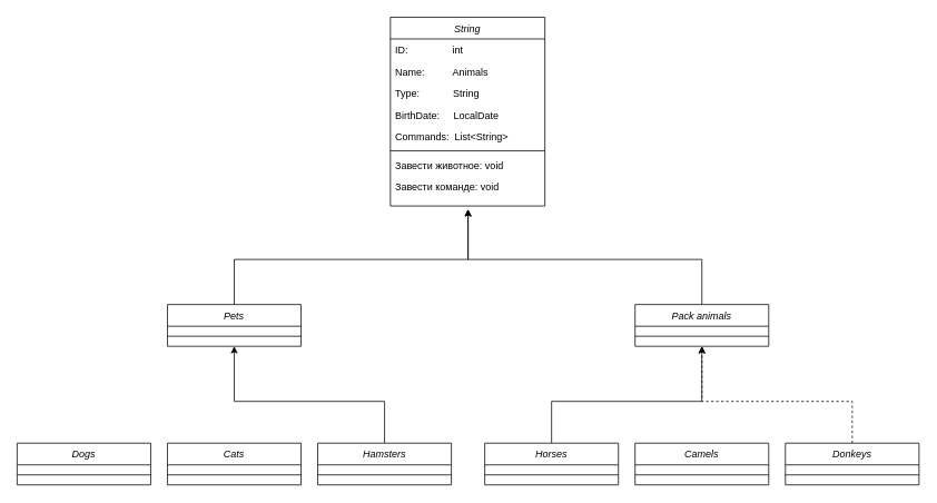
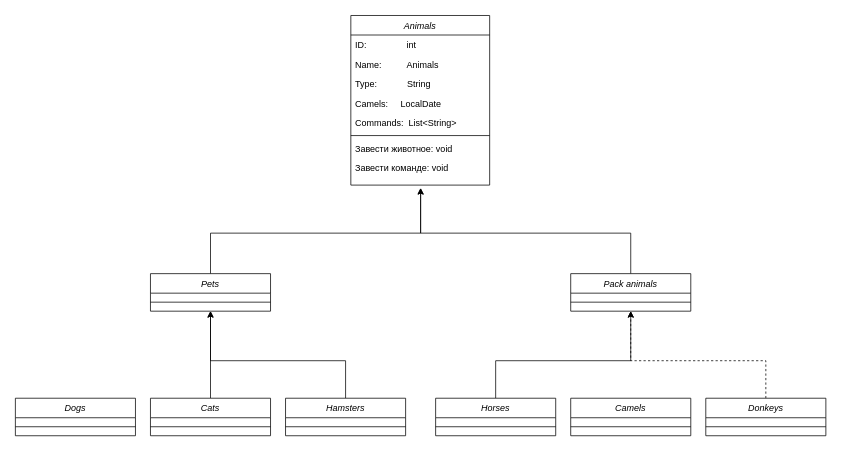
- <mxCell id="2" value="String" style="swimlane;fontStyle=2;align=center;verticalAlign=top;childLayout=stackLayout;horizontal=1;startSize=26;horizontalStack=0;resizeParent=1;resizeLast=0;collapsible=1;marginBottom=0;rounded=0;shadow=0;strokeWidth=1;" parent="1" vertex="1"><mxGeometry x="467" y="20" width="185" height="226" as="geometry"><mxRectangle x="230" y="140" width="160" height="26" as="alternateBounds" /></mxGeometry></mxCell>
+ <mxCell id="2" value="Animals" style="swimlane;fontStyle=2;align=center;verticalAlign=top;childLayout=stackLayout;horizontal=1;startSize=26;horizontalStack=0;resizeParent=1;resizeLast=0;collapsible=1;marginBottom=0;rounded=0;shadow=0;strokeWidth=1;" parent="1" vertex="1"><mxGeometry x="467" y="20" width="185" height="226" as="geometry"><mxRectangle x="230" y="140" width="160" height="26" as="alternateBounds" /></mxGeometry></mxCell>
- <mxCell id="6" value="BirthDate:     LocalDate" style="text;align=left;verticalAlign=top;spacingLeft=4;spacingRight=4;overflow=hidden;rotatable=0;points=[[0,0.5],[1,0.5]];portConstraint=eastwest;rounded=0;shadow=0;html=0;" parent="2" vertex="1"><mxGeometry y="104" width="185" height="26" as="geometry" /></mxCell>
+ <mxCell id="6" value="Camels:     LocalDate" style="text;align=left;verticalAlign=top;spacingLeft=4;spacingRight=4;overflow=hidden;rotatable=0;points=[[0,0.5],[1,0.5]];portConstraint=eastwest;rounded=0;shadow=0;html=0;" parent="2" vertex="1"><mxGeometry y="104" width="185" height="26" as="geometry" /></mxCell>
+ <mxCell id="19" style="edgeStyle=orthogonalEdgeStyle;rounded=0;orthogonalLoop=1;jettySize=auto;html=1;entryX=0.5;entryY=1;entryDx=0;entryDy=0;" parent="1" source="20" target="12" edge="1"><mxGeometry relative="1" as="geometry" /></mxCell>
